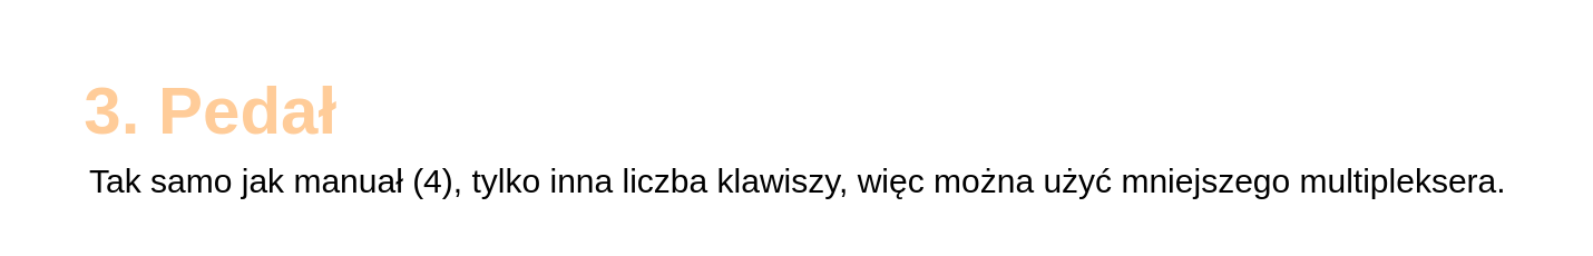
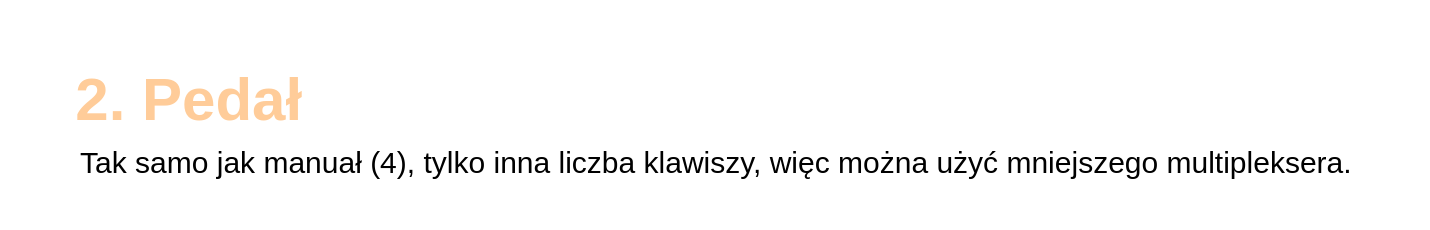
- <mxCell id="2" value="3. Pedał" style="text;strokeColor=none;fillColor=none;html=1;fontSize=24;fontStyle=1;verticalAlign=middle;align=center;fontColor=#FFCC99;" vertex="1" parent="1"><mxGeometry width="110" height="40" as="geometry" x="20" y="20" /></mxCell>
+ <mxCell id="2" value="2. Pedał" style="text;strokeColor=none;fillColor=none;html=1;fontSize=24;fontStyle=1;verticalAlign=middle;align=center;fontColor=#FFCC99;" vertex="1" parent="1"><mxGeometry width="110" height="40" as="geometry" x="20" y="20" /></mxCell>
